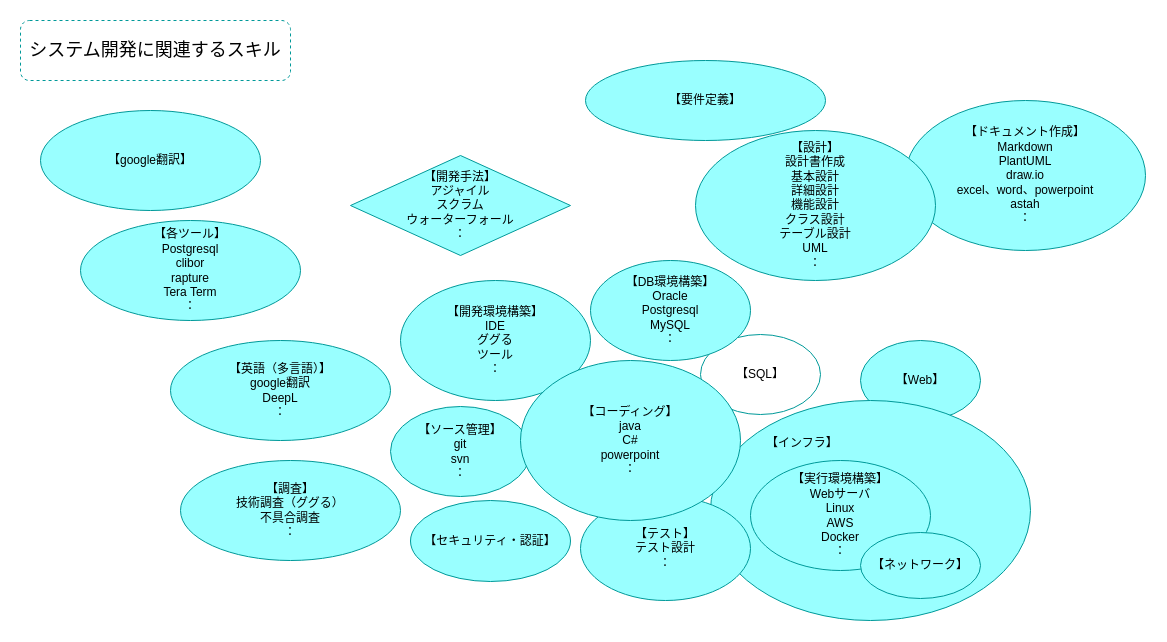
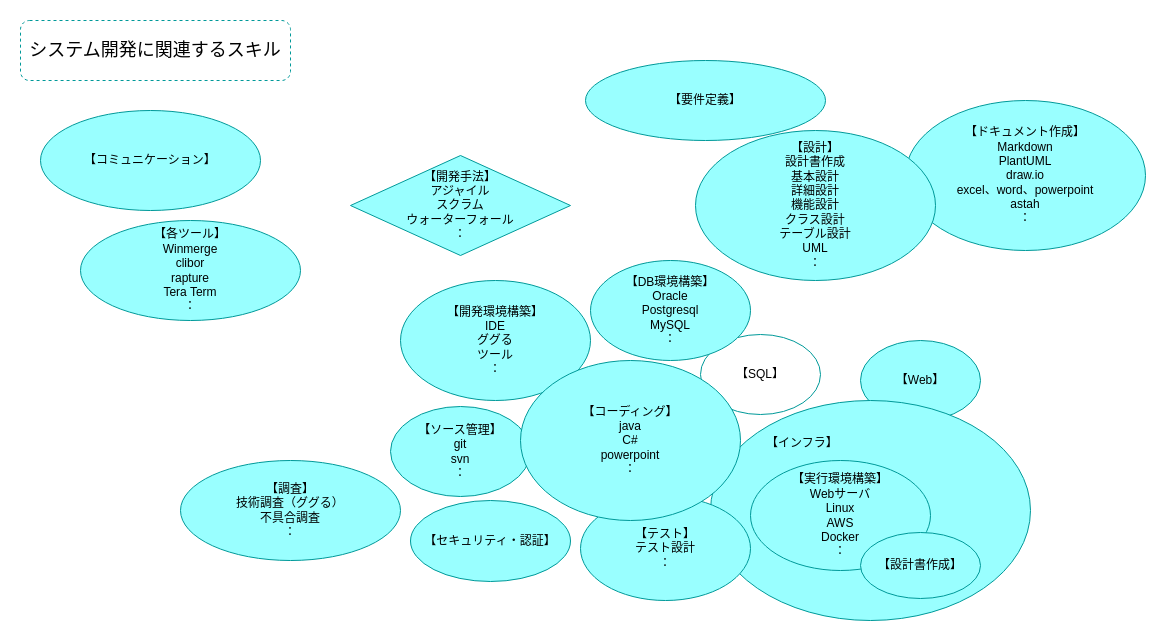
- <mxCell id="20" value="【google翻訳】" style="ellipse;whiteSpace=wrap;html=1;fillColor=#99FFFF;strokeColor=#009999;fontColor=#000000;" vertex="1" parent="1"><mxGeometry x="40" y="110" width="220" height="100" as="geometry" /></mxCell>
+ <mxCell id="20" value="【コミュニケーション】" style="ellipse;whiteSpace=wrap;html=1;fillColor=#99FFFF;strokeColor=#009999;fontColor=#000000;" vertex="1" parent="1"><mxGeometry x="40" y="110" width="220" height="100" as="geometry" /></mxCell>
- <mxCell id="17" value="【各ツール】&lt;br&gt;Postgresql&lt;br&gt;clibor&lt;br&gt;rapture&lt;br&gt;Tera Term&lt;br&gt;：" style="ellipse;whiteSpace=wrap;html=1;fillColor=#99FFFF;strokeColor=#009999;fontColor=#000000;" vertex="1" parent="1"><mxGeometry x="80" y="220" width="220" height="100" as="geometry" /></mxCell>
+ <mxCell id="17" value="【各ツール】&lt;br&gt;Winmerge&lt;br&gt;clibor&lt;br&gt;rapture&lt;br&gt;Tera Term&lt;br&gt;：" style="ellipse;whiteSpace=wrap;html=1;fillColor=#99FFFF;strokeColor=#009999;fontColor=#000000;" vertex="1" parent="1"><mxGeometry x="80" y="220" width="220" height="100" as="geometry" /></mxCell>
- <mxCell id="19" value="【英語（多言語）】&lt;br&gt;google翻訳&lt;br&gt;DeepL&lt;br&gt;：" style="ellipse;whiteSpace=wrap;html=1;fillColor=#99FFFF;strokeColor=#009999;fontColor=#000000;" vertex="1" parent="1"><mxGeometry x="170" y="340" width="220" height="100" as="geometry" /></mxCell>
- <mxCell id="9" value="【ネットワーク】" style="ellipse;whiteSpace=wrap;html=1;fillColor=#99FFFF;strokeColor=#009999;fontColor=#000000;" vertex="1" parent="7"><mxGeometry x="110" y="72" width="120" height="66" as="geometry" /></mxCell>
+ <mxCell id="9" value="【設計書作成】" style="ellipse;whiteSpace=wrap;html=1;fillColor=#99FFFF;strokeColor=#009999;fontColor=#000000;" vertex="1" parent="7"><mxGeometry x="110" y="72" width="120" height="66" as="geometry" /></mxCell>
